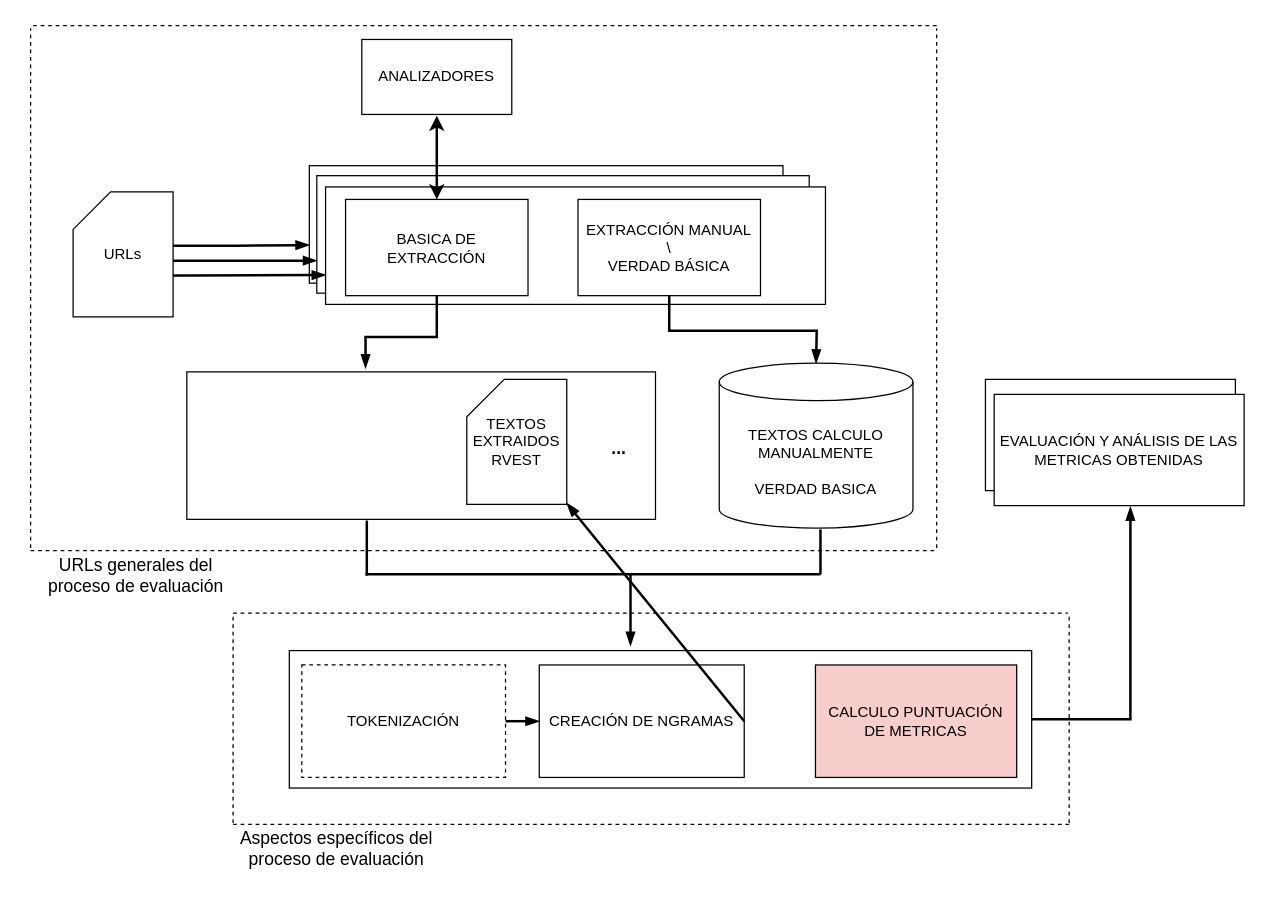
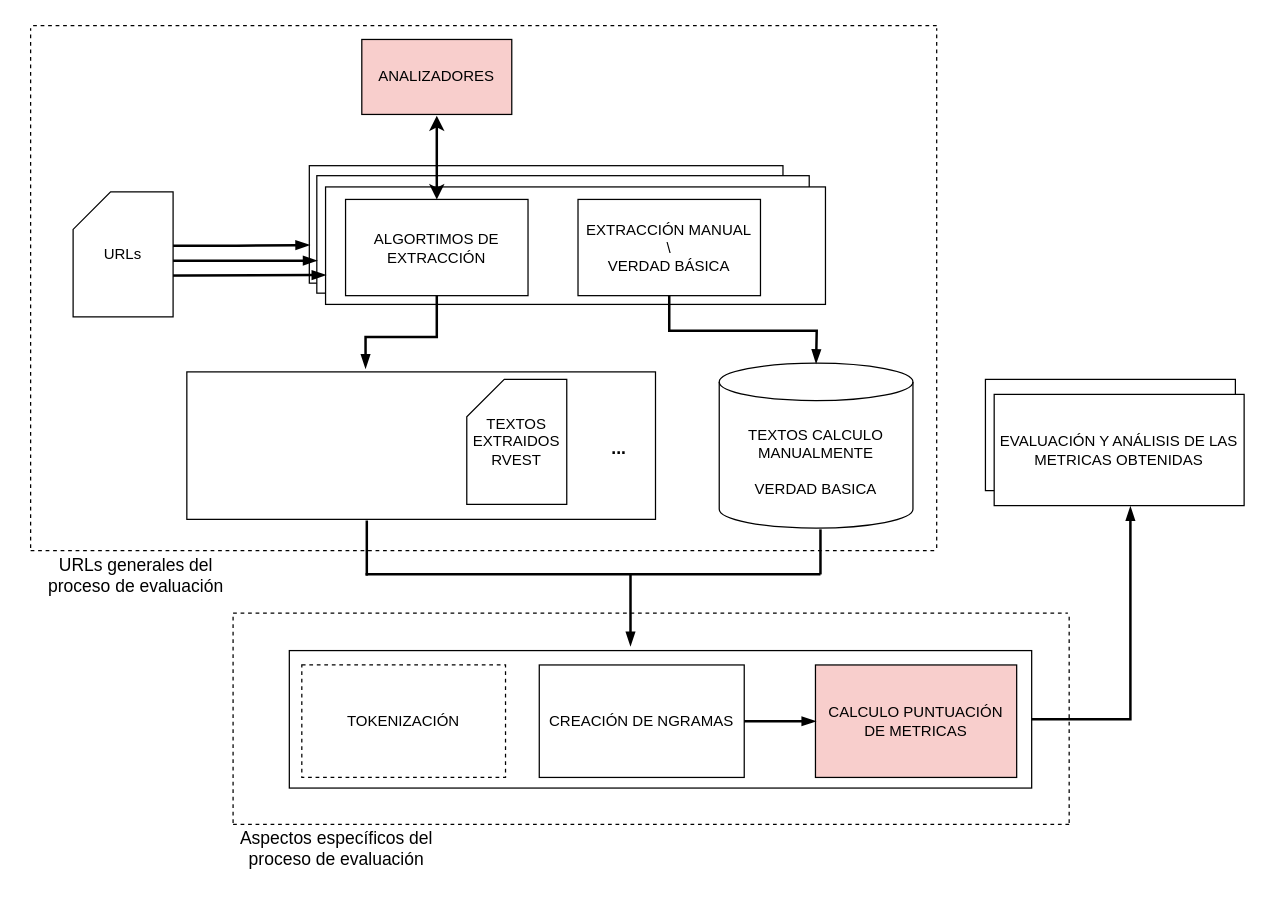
- <mxCell id="10" value="ANALIZADORES" style="rounded=0;whiteSpace=wrap;html=1;strokeWidth=1;" parent="1" vertex="1"><mxGeometry x="289" y="31" width="120" height="60" as="geometry" /></mxCell>
+ <mxCell id="10" value="ANALIZADORES" style="rounded=0;whiteSpace=wrap;html=1;strokeWidth=1;fillColor=#f8cecc;" parent="1" vertex="1"><mxGeometry x="289" y="31" width="120" height="60" as="geometry" /></mxCell>
- <mxCell id="8" value="BASICA DE EXTRACCIÓN" style="rounded=0;whiteSpace=wrap;html=1;strokeWidth=1;" parent="1" vertex="1"><mxGeometry x="276" y="159" width="146" height="77" as="geometry" /></mxCell>
+ <mxCell id="8" value="ALGORTIMOS DE EXTRACCIÓN" style="rounded=0;whiteSpace=wrap;html=1;strokeWidth=1;" parent="1" vertex="1"><mxGeometry x="276" y="159" width="146" height="77" as="geometry" /></mxCell>
- <mxCell id="33" value="" style="endArrow=blockThin;html=1;rounded=0;strokeWidth=2;endFill=1;exitX=1;exitY=0.5;exitDx=0;exitDy=0;" edge="1" parent="1" source="30" target="17"><mxGeometry width="50" height="50" relative="1" as="geometry"><mxPoint x="819" y="438.5" as="sourcePoint" /><mxPoint x="982" y="438" as="targetPoint" /></mxGeometry></mxCell>
+ <mxCell id="33" value="" style="endArrow=blockThin;html=1;rounded=0;strokeWidth=2;entryX=0;entryY=0.5;entryDx=0;entryDy=0;endFill=1;exitX=1;exitY=0.5;exitDx=0;exitDy=0;" edge="1" parent="1" source="30" target="31"><mxGeometry width="50" height="50" relative="1" as="geometry"><mxPoint x="819" y="438.5" as="sourcePoint" /><mxPoint x="982" y="438" as="targetPoint" /></mxGeometry></mxCell>
- <mxCell id="32" value="" style="endArrow=blockThin;html=1;rounded=0;strokeWidth=2;endFill=1;exitX=1;exitY=0.5;exitDx=0;exitDy=0;entryX=0;entryY=0.5;entryDx=0;entryDy=0;" edge="1" parent="1" source="29" target="30"><mxGeometry width="50" height="50" relative="1" as="geometry"><mxPoint x="407" y="576" as="sourcePoint" /><mxPoint x="449" y="576" as="targetPoint" /></mxGeometry></mxCell>
